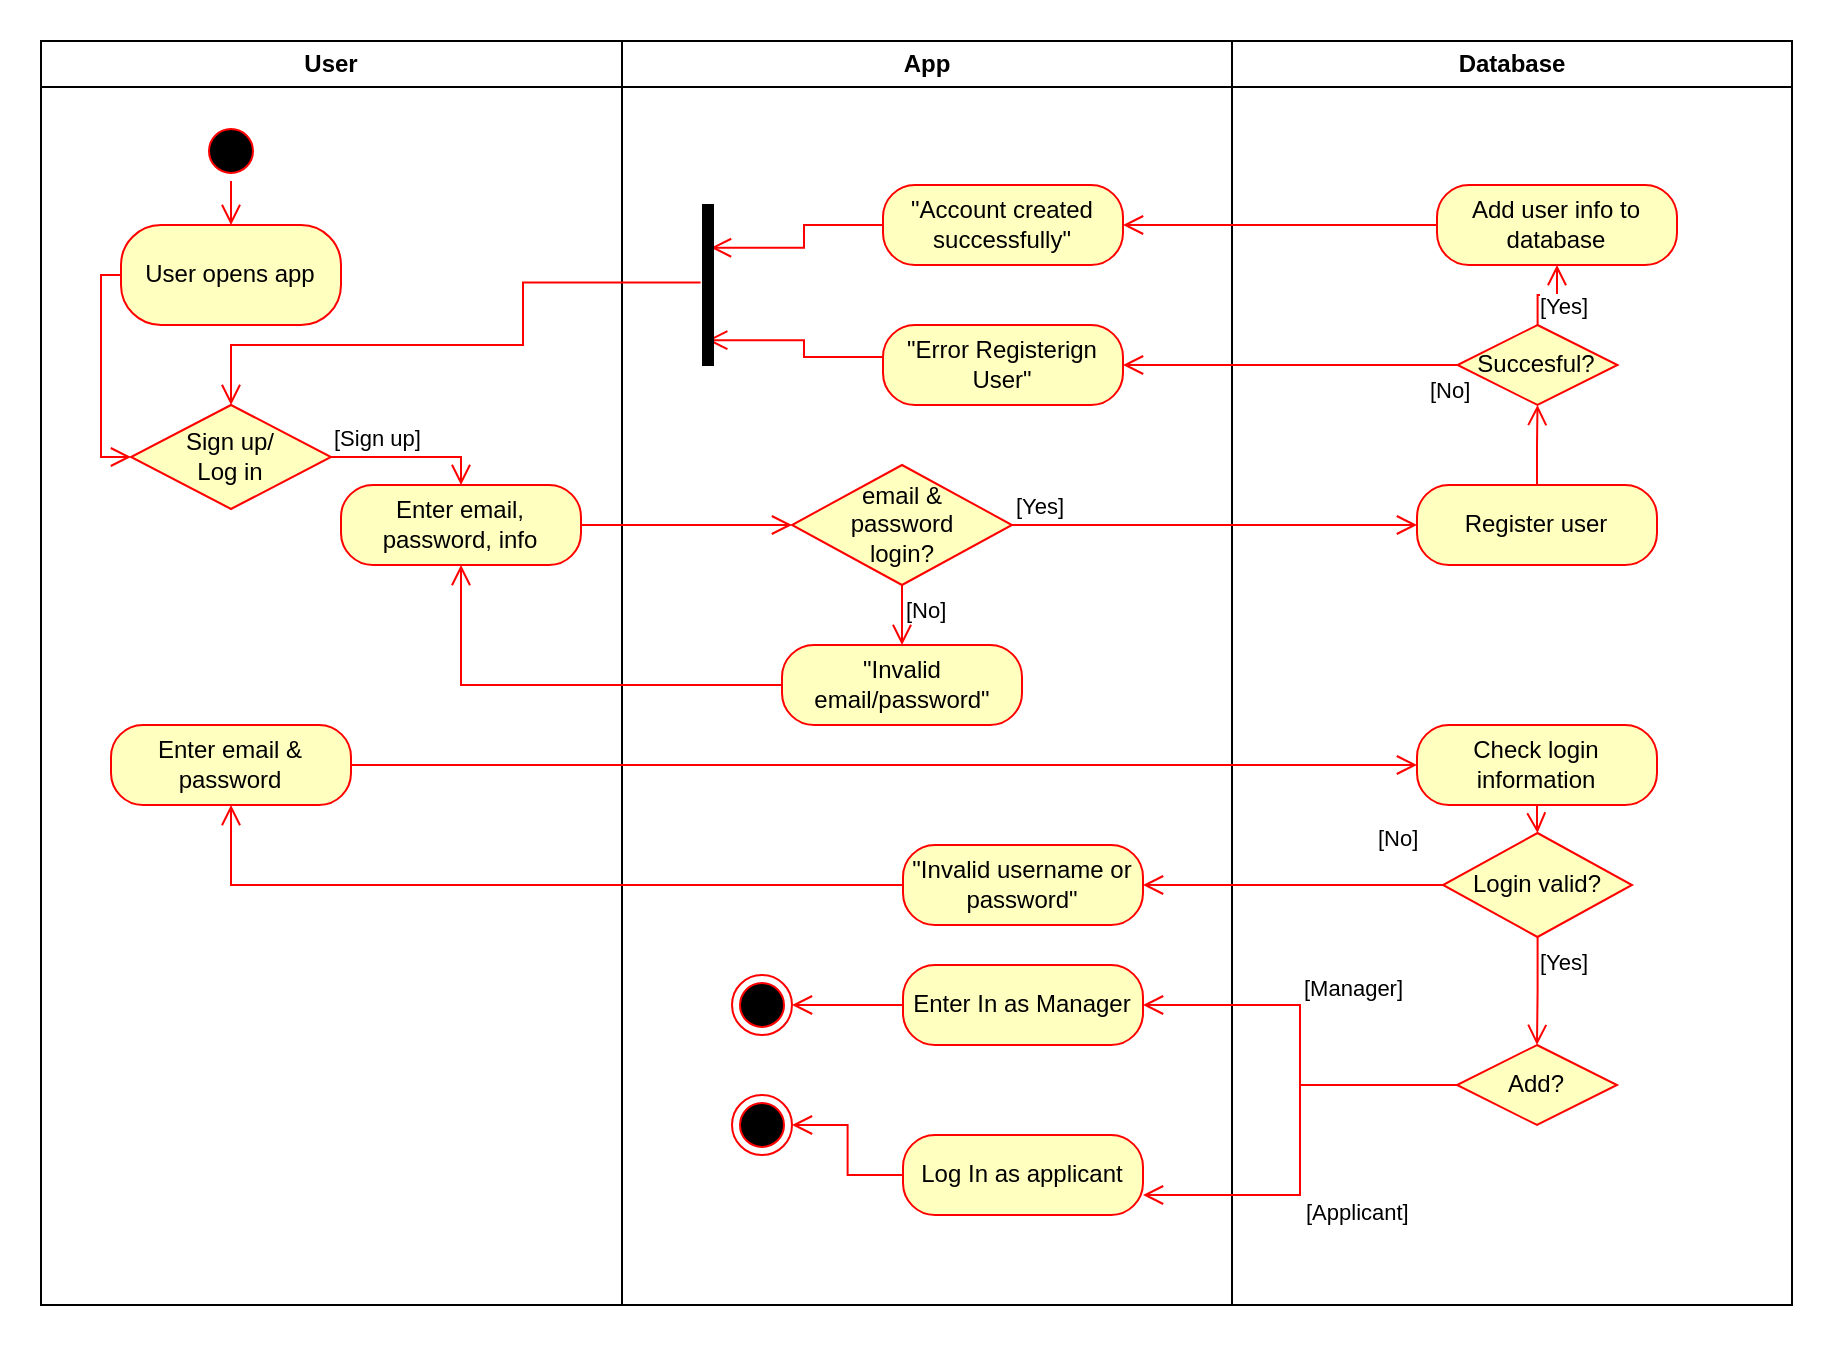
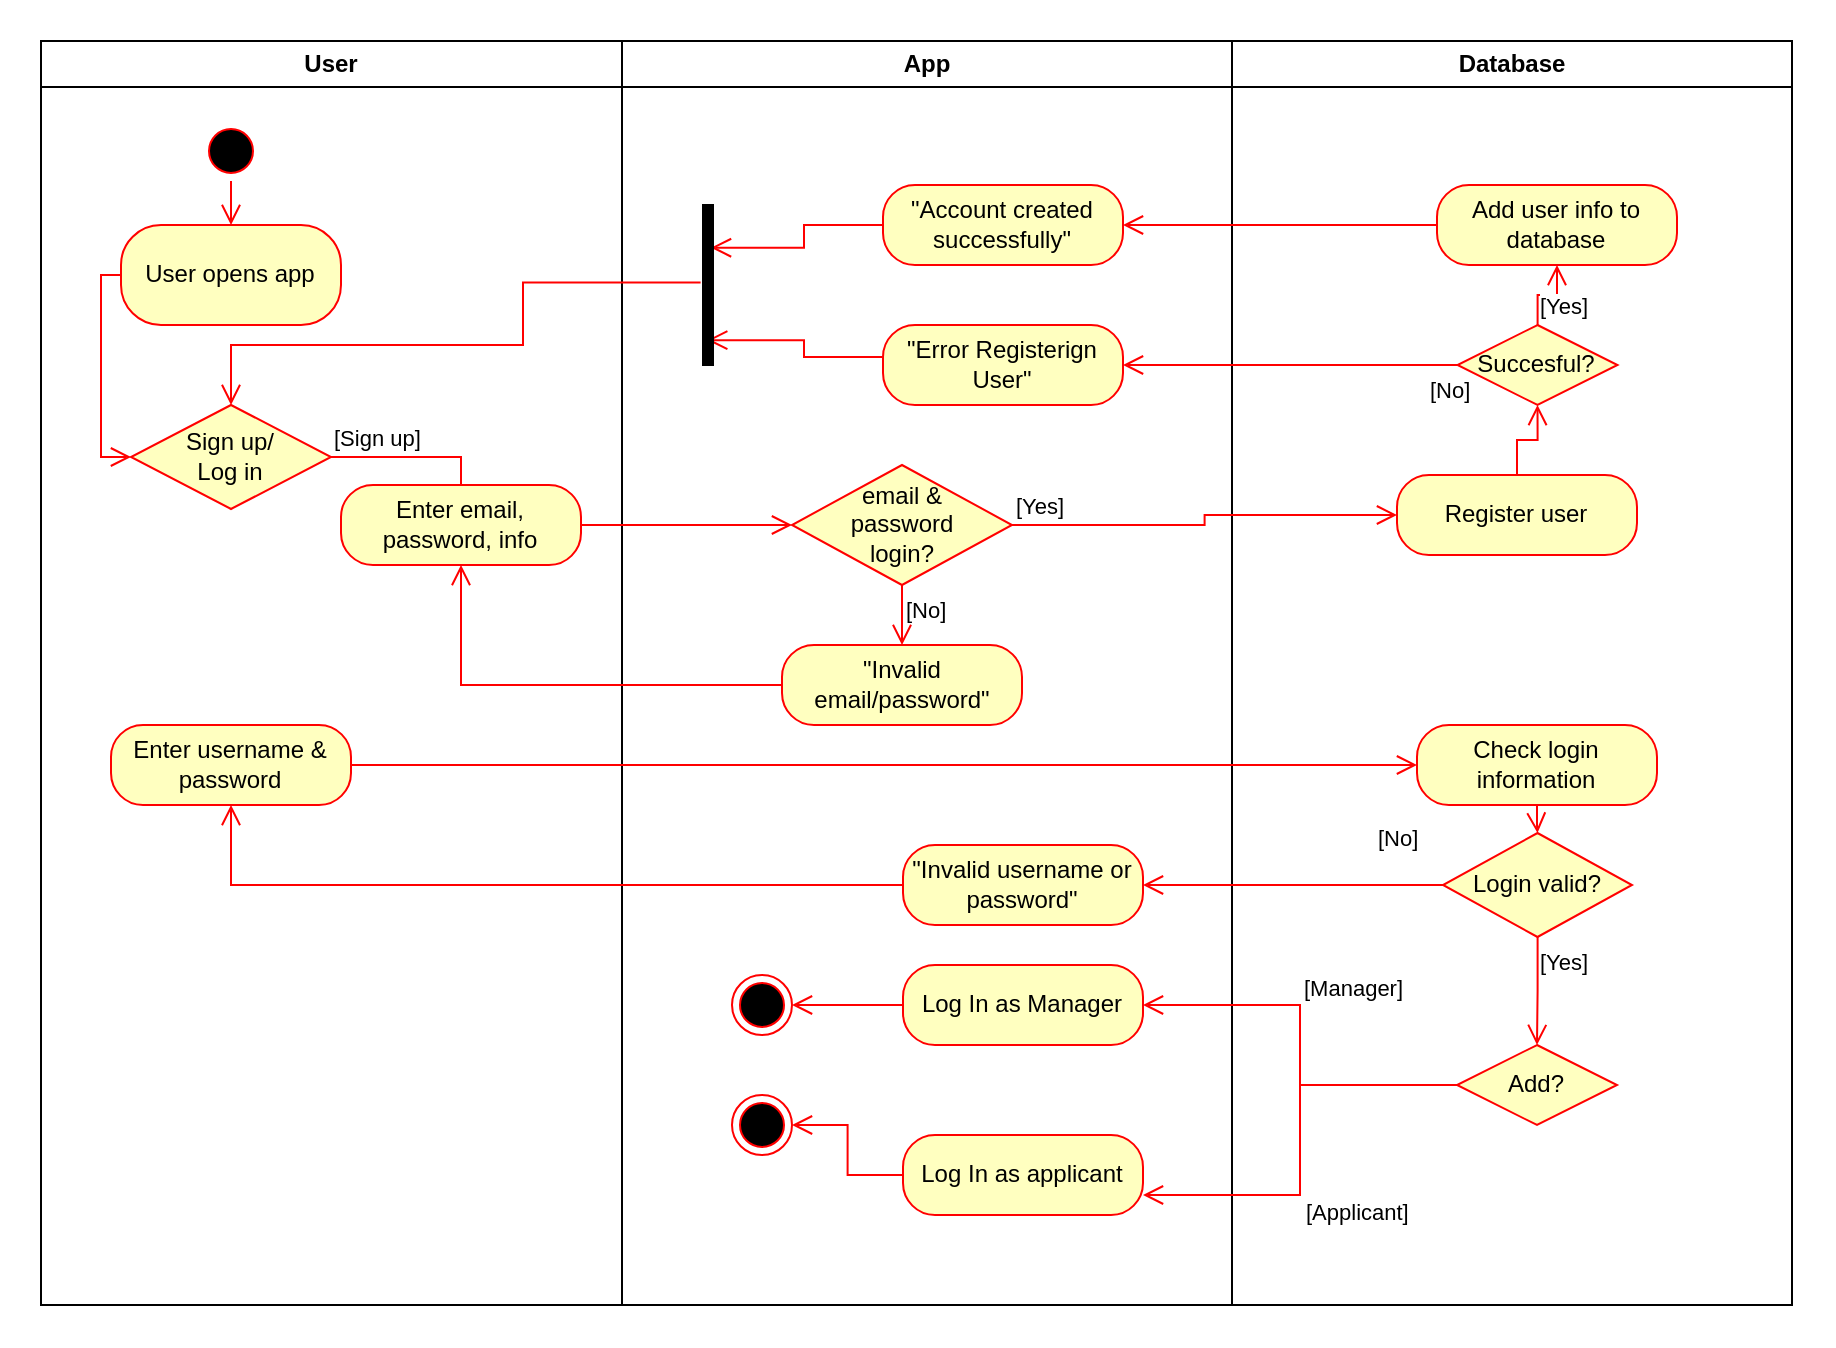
- <mxCell id="7" value="[Sign up]" style="edgeStyle=orthogonalEdgeStyle;html=1;align=left;verticalAlign=bottom;endArrow=open;endSize=8;strokeColor=#ff0000;rounded=0;entryX=0.5;entryY=0;entryDx=0;entryDy=0;" edge="1" source="6" parent="2" target="10"><mxGeometry x="-1" relative="1" as="geometry"><mxPoint x="196" y="192" as="targetPoint" /></mxGeometry></mxCell>
+ <mxCell id="7" value="[Sign up]" style="edgeStyle=orthogonalEdgeStyle;html=1;align=left;verticalAlign=bottom;endArrow=none;endSize=8;strokeColor=#ff0000;rounded=0;entryX=0.5;entryY=0;entryDx=0;entryDy=0;" edge="1" source="6" parent="2" target="10"><mxGeometry x="-1" relative="1" as="geometry"><mxPoint x="196" y="192" as="targetPoint" /></mxGeometry></mxCell>
- <mxCell id="33" value="Register user" style="rounded=1;whiteSpace=wrap;html=1;arcSize=40;fontColor=#000000;fillColor=#ffffc0;strokeColor=#ff0000;" vertex="1" parent="27"><mxGeometry x="92.5" y="222" width="120" height="40" as="geometry" /></mxCell>
+ <mxCell id="33" value="Register user" style="rounded=1;whiteSpace=wrap;html=1;arcSize=40;fontColor=#000000;fillColor=#ffffc0;strokeColor=#ff0000;" vertex="1" parent="27"><mxGeometry x="82.5" y="217" width="120" height="40" as="geometry" /></mxCell>
- <mxCell id="9" value="Enter email &amp;amp; password" style="rounded=1;whiteSpace=wrap;html=1;arcSize=40;fontColor=#000000;fillColor=#ffffc0;strokeColor=#ff0000;" vertex="1" parent="2"><mxGeometry x="35" y="342" width="120" height="40" as="geometry" /></mxCell>
+ <mxCell id="9" value="Enter username &amp;amp; password" style="rounded=1;whiteSpace=wrap;html=1;arcSize=40;fontColor=#000000;fillColor=#ffffc0;strokeColor=#ff0000;" vertex="1" parent="2"><mxGeometry x="35" y="342" width="120" height="40" as="geometry" /></mxCell>
- <mxCell id="13" value="Enter In as Manager" style="rounded=1;whiteSpace=wrap;html=1;arcSize=40;fontColor=#000000;fillColor=#ffffc0;strokeColor=#ff0000;" vertex="1" parent="11"><mxGeometry x="140.5" y="462" width="120" height="40" as="geometry" /></mxCell>
+ <mxCell id="13" value="Log In as Manager" style="rounded=1;whiteSpace=wrap;html=1;arcSize=40;fontColor=#000000;fillColor=#ffffc0;strokeColor=#ff0000;" vertex="1" parent="11"><mxGeometry x="140.5" y="462" width="120" height="40" as="geometry" /></mxCell>
